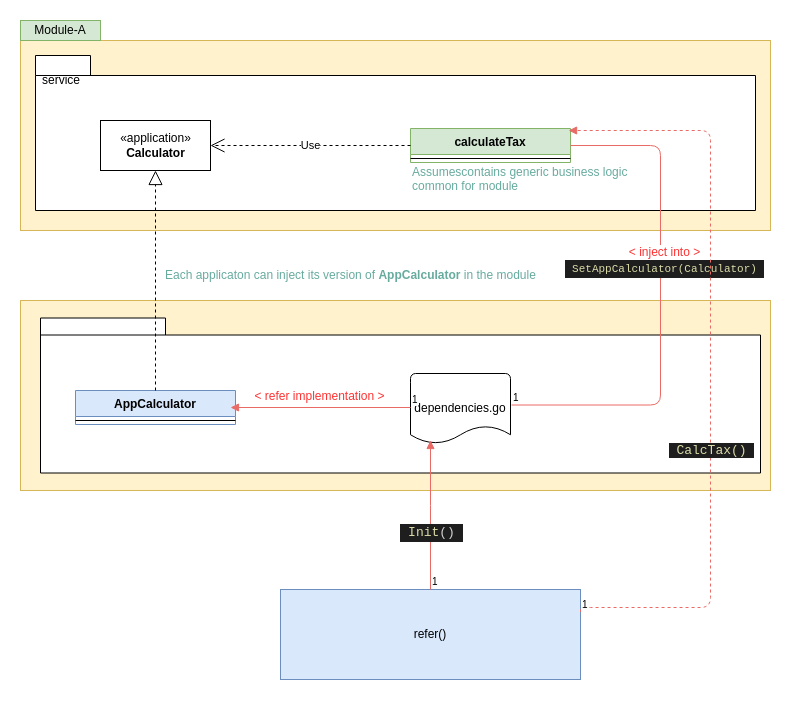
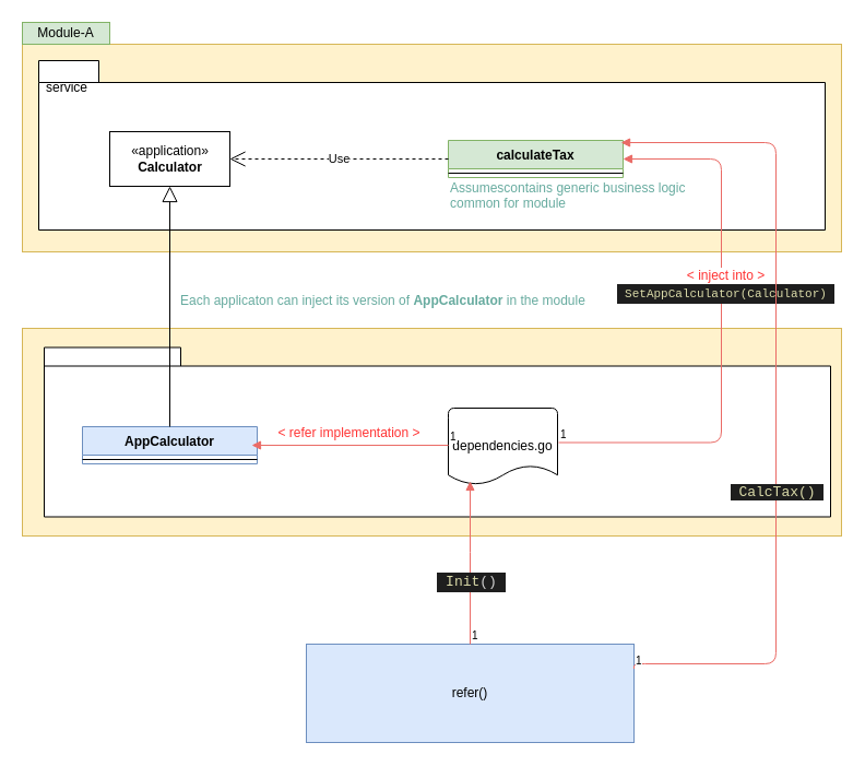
- <mxCell id="18" value="" style="endArrow=none;endFill=1;html=1;edgeStyle=orthogonalEdgeStyle;align=left;verticalAlign=top;fontColor=#67AB9F;entryX=1;entryY=0.5;entryDx=0;entryDy=0;exitX=1.01;exitY=0.45;exitDx=0;exitDy=0;exitPerimeter=0;strokeColor=#EA6B66;" parent="1" source="17" target="7" edge="1"><mxGeometry x="-1" relative="1" as="geometry"><mxPoint x="20" y="510" as="sourcePoint" /><mxPoint x="180" y="510" as="targetPoint" /><Array as="points"><mxPoint x="660" y="404" /><mxPoint x="660" y="145" /></Array></mxGeometry></mxCell>
+ <mxCell id="18" value="" style="endArrow=block;endFill=1;html=1;edgeStyle=orthogonalEdgeStyle;align=left;verticalAlign=top;fontColor=#67AB9F;entryX=1;entryY=0.5;entryDx=0;entryDy=0;exitX=1.01;exitY=0.45;exitDx=0;exitDy=0;exitPerimeter=0;strokeColor=#EA6B66;" parent="1" source="17" target="7" edge="1"><mxGeometry x="-1" relative="1" as="geometry"><mxPoint x="20" y="510" as="sourcePoint" /><mxPoint x="180" y="510" as="targetPoint" /><Array as="points"><mxPoint x="660" y="404" /><mxPoint x="660" y="145" /></Array></mxGeometry></mxCell>
- <mxCell id="28" value="" style="endArrow=block;endFill=1;html=1;edgeStyle=orthogonalEdgeStyle;align=left;verticalAlign=top;fontColor=#67AB9F;strokeColor=#EA6B66;entryX=0.988;entryY=0.059;entryDx=0;entryDy=0;entryPerimeter=0;exitX=1;exitY=0.25;exitDx=0;exitDy=0;dashed=1;" parent="1" source="24" target="7" edge="1"><mxGeometry x="-1" relative="1" as="geometry"><mxPoint x="440" y="584" as="sourcePoint" /><mxPoint x="440" y="450" as="targetPoint" /><Array as="points"><mxPoint x="710" y="607" /><mxPoint x="710" y="130" /></Array></mxGeometry></mxCell>
+ <mxCell id="28" value="" style="endArrow=block;endFill=1;html=1;edgeStyle=orthogonalEdgeStyle;align=left;verticalAlign=top;fontColor=#67AB9F;strokeColor=#EA6B66;entryX=0.988;entryY=0.059;entryDx=0;entryDy=0;entryPerimeter=0;exitX=1;exitY=0.25;exitDx=0;exitDy=0;" parent="1" source="24" target="7" edge="1"><mxGeometry x="-1" relative="1" as="geometry"><mxPoint x="440" y="584" as="sourcePoint" /><mxPoint x="440" y="450" as="targetPoint" /><Array as="points"><mxPoint x="710" y="607" /><mxPoint x="710" y="130" /></Array></mxGeometry></mxCell>
- <mxCell id="15" value="" style="endArrow=block;dashed=1;endFill=0;endSize=12;html=1;fontColor=#67AB9F;entryX=0.5;entryY=1;entryDx=0;entryDy=0;exitX=0.5;exitY=0;exitDx=0;exitDy=0;" parent="1" source="13" target="6" edge="1"><mxGeometry width="160" relative="1" as="geometry"><mxPoint x="20" y="510" as="sourcePoint" /><mxPoint x="180" y="510" as="targetPoint" /></mxGeometry></mxCell>
+ <mxCell id="15" value="" style="endArrow=block;dashed=0;endFill=0;endSize=12;html=1;fontColor=#67AB9F;entryX=0.5;entryY=1;entryDx=0;entryDy=0;exitX=0.5;exitY=0;exitDx=0;exitDy=0;" parent="1" source="13" target="6" edge="1"><mxGeometry width="160" relative="1" as="geometry"><mxPoint x="20" y="510" as="sourcePoint" /><mxPoint x="180" y="510" as="targetPoint" /></mxGeometry></mxCell>
